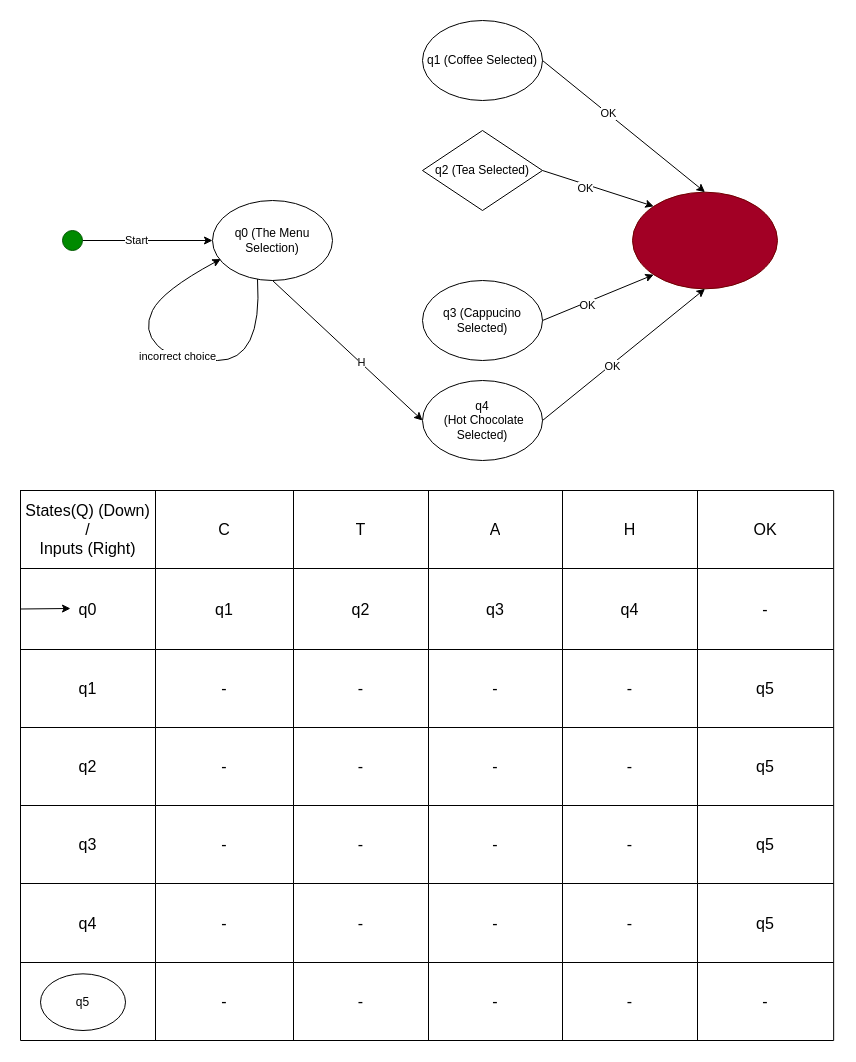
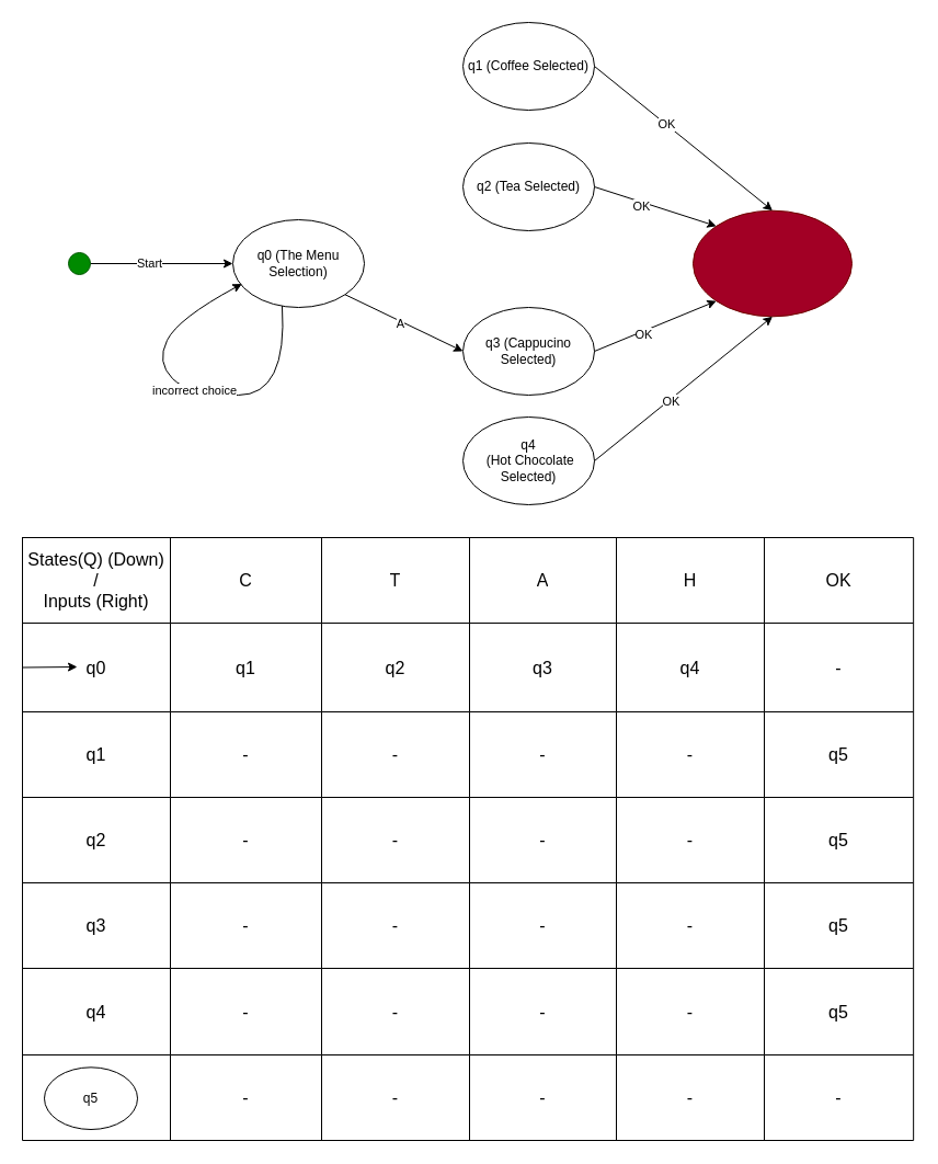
- <mxCell id="7" value="q2 (Tea Selected)" style="rhombus;whiteSpace=wrap;html=1;" parent="1" vertex="1"><mxGeometry x="422" y="130" width="120" height="80" as="geometry" /></mxCell>
+ <mxCell id="7" value="q2 (Tea Selected)" style="ellipse;whiteSpace=wrap;html=1;" parent="1" vertex="1"><mxGeometry x="422" y="130" width="120" height="80" as="geometry" /></mxCell>
+ <mxCell id="11" value="" style="endArrow=classic;html=1;rounded=0;exitX=1;exitY=1;exitDx=0;exitDy=0;entryX=0;entryY=0.5;entryDx=0;entryDy=0;" parent="1" source="5" target="8" edge="1"><mxGeometry width="50" height="50" relative="1" as="geometry"><mxPoint x="452" y="230" as="sourcePoint" /><mxPoint x="502" y="180" as="targetPoint" /></mxGeometry></mxCell>
+ <mxCell id="12" value="A" style="edgeLabel;html=1;align=center;verticalAlign=middle;resizable=0;points=[];" parent="11" vertex="1" connectable="0"><mxGeometry x="-0.068" y="-2" relative="1" as="geometry"><mxPoint as="offset" /></mxGeometry></mxCell>
- <mxCell id="13" value="" style="endArrow=classic;html=1;rounded=0;exitX=0.5;exitY=1;exitDx=0;exitDy=0;entryX=0;entryY=0.5;entryDx=0;entryDy=0;" parent="1" source="5" target="9" edge="1"><mxGeometry width="50" height="50" relative="1" as="geometry"><mxPoint x="452" y="230" as="sourcePoint" /><mxPoint x="502" y="180" as="targetPoint" /></mxGeometry></mxCell>
- <mxCell id="14" value="H" style="edgeLabel;html=1;align=center;verticalAlign=middle;resizable=0;points=[];" parent="13" vertex="1" connectable="0"><mxGeometry x="0.165" y="1" relative="1" as="geometry"><mxPoint as="offset" /></mxGeometry></mxCell>
